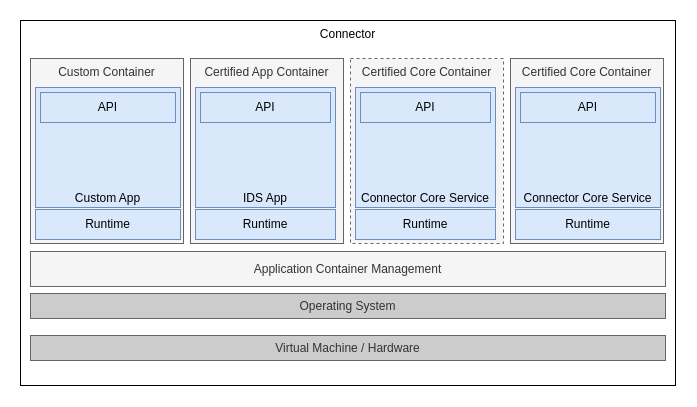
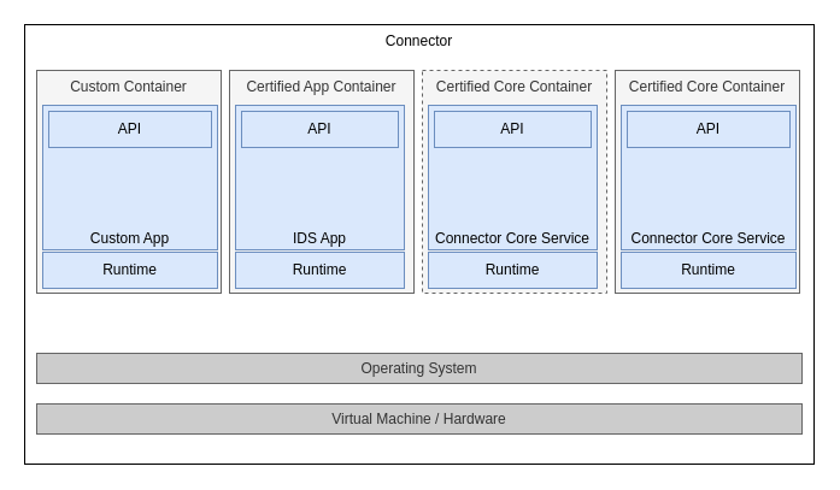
- <mxCell id="9" value="Application Container Management" style="rounded=0;whiteSpace=wrap;html=1;fillColor=#f5f5f5;fontColor=#333333;strokeColor=#666666;" parent="1" vertex="1"><mxGeometry x="30" y="251" width="635" height="35" as="geometry" /></mxCell>
